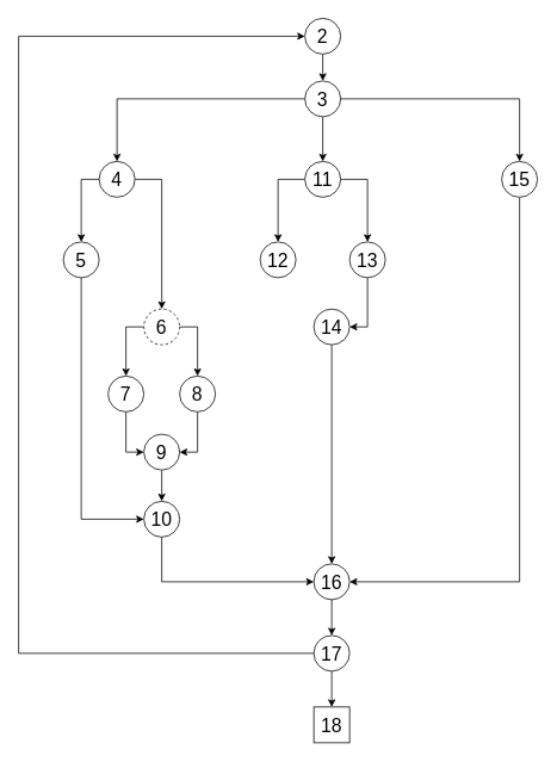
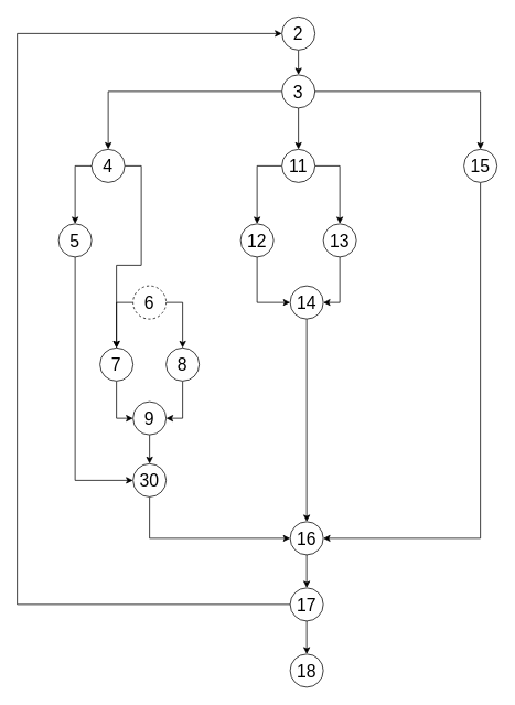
- <mxCell id="12" style="edgeStyle=orthogonalEdgeStyle;rounded=0;orthogonalLoop=1;jettySize=auto;html=1;exitX=1;exitY=0.5;exitDx=0;exitDy=0;entryX=0.5;entryY=0;entryDx=0;entryDy=0;" edge="1" parent="1" source="13" target="31"><mxGeometry relative="1" as="geometry" /></mxCell>
+ <mxCell id="12" style="edgeStyle=orthogonalEdgeStyle;rounded=0;orthogonalLoop=1;jettySize=auto;html=1;exitX=1;exitY=0.5;exitDx=0;exitDy=0;" edge="1" parent="1" source="13" target="28"><mxGeometry relative="1" as="geometry" /></mxCell>
+ <mxCell id="36" style="edgeStyle=orthogonalEdgeStyle;rounded=0;orthogonalLoop=1;jettySize=auto;html=1;exitX=0.5;exitY=1;exitDx=0;exitDy=0;entryX=0;entryY=0.5;entryDx=0;entryDy=0;fontSize=21;" parent="1" source="37" target="22" edge="1"><mxGeometry relative="1" as="geometry" /></mxCell>
- <mxCell id="20" value="10" style="ellipse;whiteSpace=wrap;html=1;fontSize=21;" parent="1" vertex="1"><mxGeometry x="160" y="560" width="40" height="40" as="geometry" /></mxCell>
+ <mxCell id="20" value="30" style="ellipse;whiteSpace=wrap;html=1;fontSize=21;" parent="1" vertex="1"><mxGeometry x="160" y="560" width="40" height="40" as="geometry" /></mxCell>
- <mxCell id="40" value="18" style="whiteSpace=wrap;html=1;fontSize=21;rounded=0;" parent="1" vertex="1"><mxGeometry x="350" y="790" width="40" height="40" as="geometry" /></mxCell>
+ <mxCell id="40" value="18" style="ellipse;whiteSpace=wrap;html=1;fontSize=21;" parent="1" vertex="1"><mxGeometry x="350" y="790" width="40" height="40" as="geometry" /></mxCell>
